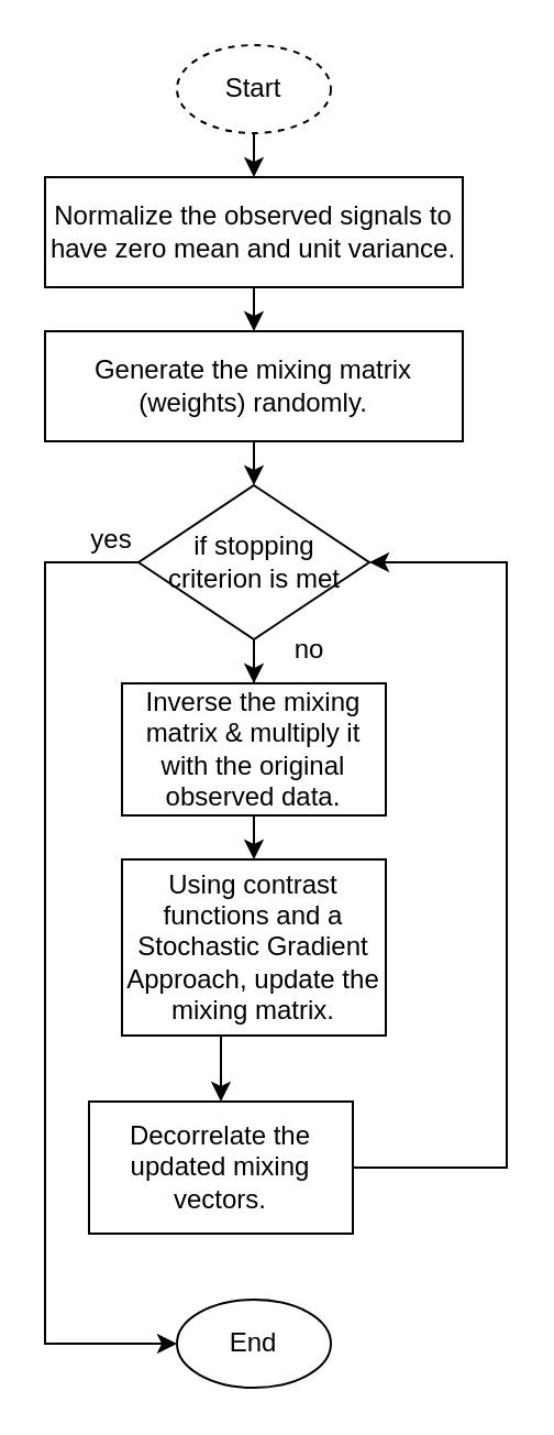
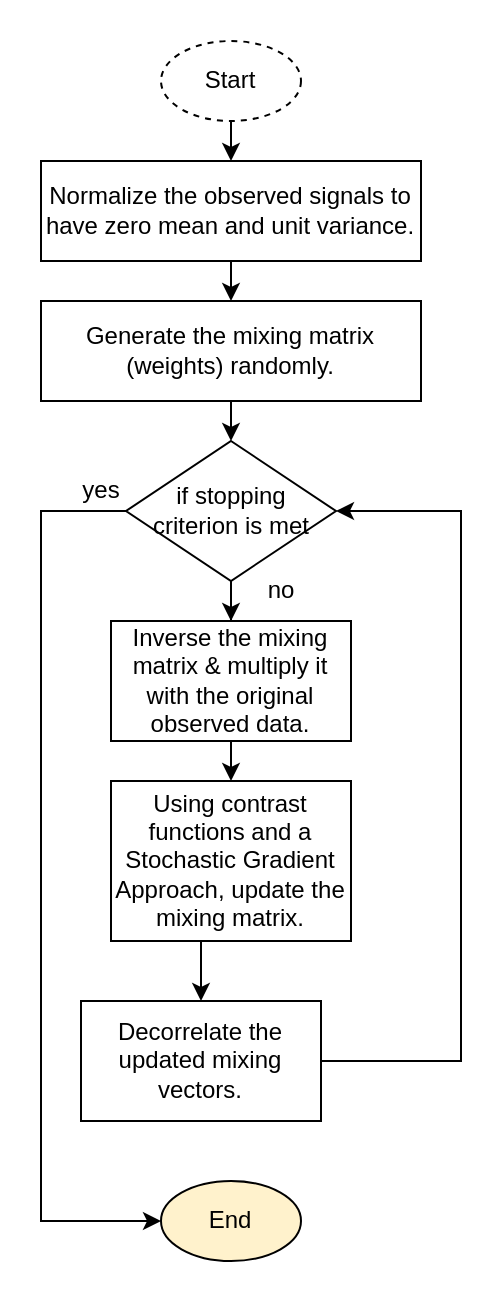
- <mxCell id="19" value="End" style="ellipse;whiteSpace=wrap;html=1;" vertex="1" parent="1"><mxGeometry x="80" y="590" width="70" height="40" as="geometry" /></mxCell>
+ <mxCell id="19" value="End" style="ellipse;whiteSpace=wrap;html=1;fillColor=#fff2cc;" vertex="1" parent="1"><mxGeometry x="80" y="590" width="70" height="40" as="geometry" /></mxCell>
